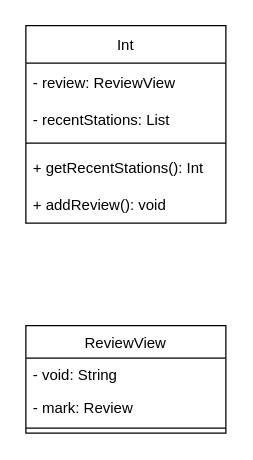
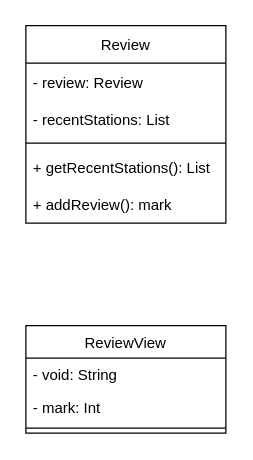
- <mxCell id="2" value="Int" style="swimlane;fontStyle=0;childLayout=stackLayout;horizontal=1;startSize=30;horizontalStack=0;resizeParent=1;resizeParentMax=0;resizeLast=0;collapsible=1;marginBottom=0;" vertex="1" parent="1"><mxGeometry x="20" y="20" width="160" height="158" as="geometry" /></mxCell>
+ <mxCell id="2" value="Review" style="swimlane;fontStyle=0;childLayout=stackLayout;horizontal=1;startSize=30;horizontalStack=0;resizeParent=1;resizeParentMax=0;resizeLast=0;collapsible=1;marginBottom=0;" vertex="1" parent="1"><mxGeometry x="20" y="20" width="160" height="158" as="geometry" /></mxCell>
- <mxCell id="3" value="- review: ReviewView" style="text;strokeColor=none;fillColor=none;align=left;verticalAlign=middle;spacingLeft=4;spacingRight=4;overflow=hidden;points=[[0,0.5],[1,0.5]];portConstraint=eastwest;rotatable=0;" vertex="1" parent="2"><mxGeometry y="30" width="160" height="30" as="geometry" /></mxCell>
+ <mxCell id="3" value="- review: Review" style="text;strokeColor=none;fillColor=none;align=left;verticalAlign=middle;spacingLeft=4;spacingRight=4;overflow=hidden;points=[[0,0.5],[1,0.5]];portConstraint=eastwest;rotatable=0;" vertex="1" parent="2"><mxGeometry y="30" width="160" height="30" as="geometry" /></mxCell>
- <mxCell id="6" value="+ getRecentStations(): Int" style="text;strokeColor=none;fillColor=none;align=left;verticalAlign=middle;spacingLeft=4;spacingRight=4;overflow=hidden;points=[[0,0.5],[1,0.5]];portConstraint=eastwest;rotatable=0;" vertex="1" parent="2"><mxGeometry y="98" width="160" height="30" as="geometry" /></mxCell>
+ <mxCell id="6" value="+ getRecentStations(): List" style="text;strokeColor=none;fillColor=none;align=left;verticalAlign=middle;spacingLeft=4;spacingRight=4;overflow=hidden;points=[[0,0.5],[1,0.5]];portConstraint=eastwest;rotatable=0;" vertex="1" parent="2"><mxGeometry y="98" width="160" height="30" as="geometry" /></mxCell>
- <mxCell id="7" value="+ addReview(): void" style="text;strokeColor=none;fillColor=none;align=left;verticalAlign=middle;spacingLeft=4;spacingRight=4;overflow=hidden;points=[[0,0.5],[1,0.5]];portConstraint=eastwest;rotatable=0;" vertex="1" parent="2"><mxGeometry y="128" width="160" height="30" as="geometry" /></mxCell>
+ <mxCell id="7" value="+ addReview(): mark" style="text;strokeColor=none;fillColor=none;align=left;verticalAlign=middle;spacingLeft=4;spacingRight=4;overflow=hidden;points=[[0,0.5],[1,0.5]];portConstraint=eastwest;rotatable=0;" vertex="1" parent="2"><mxGeometry y="128" width="160" height="30" as="geometry" /></mxCell>
- <mxCell id="10" value="- mark: Review" style="text;strokeColor=none;fillColor=none;align=left;verticalAlign=top;spacingLeft=4;spacingRight=4;overflow=hidden;rotatable=0;points=[[0,0.5],[1,0.5]];portConstraint=eastwest;" vertex="1" parent="8"><mxGeometry y="52" width="160" height="26" as="geometry" /></mxCell>
+ <mxCell id="10" value="- mark: Int" style="text;strokeColor=none;fillColor=none;align=left;verticalAlign=top;spacingLeft=4;spacingRight=4;overflow=hidden;rotatable=0;points=[[0,0.5],[1,0.5]];portConstraint=eastwest;" vertex="1" parent="8"><mxGeometry y="52" width="160" height="26" as="geometry" /></mxCell>
